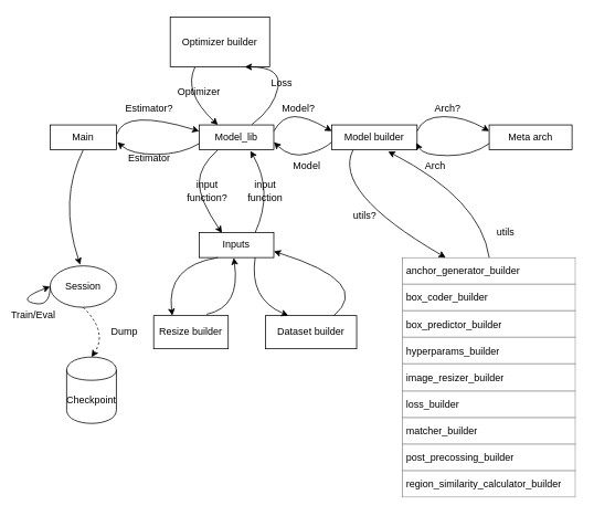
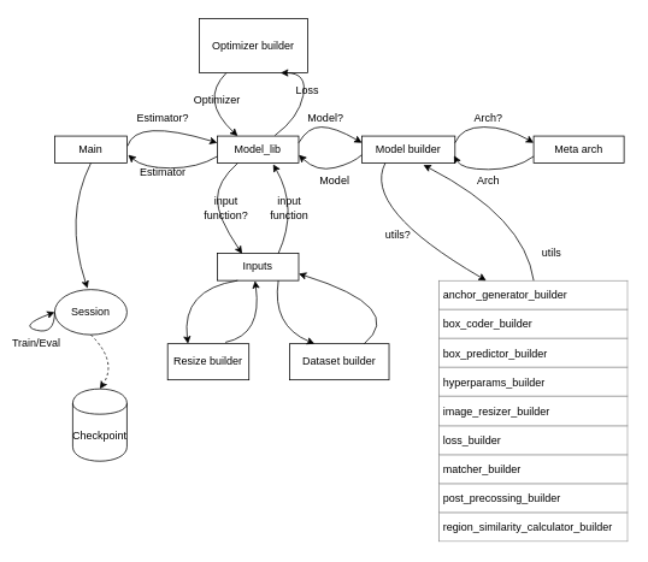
- <mxCell id="6" value="Optimizer builder" style="rounded=0;whiteSpace=wrap;html=1;" parent="1" vertex="1"><mxGeometry x="205" y="20" width="120" height="60" as="geometry" /></mxCell>
+ <mxCell id="6" value="Optimizer builder" style="rounded=0;whiteSpace=wrap;html=1;" parent="1" vertex="1"><mxGeometry x="220" y="20" width="120" height="60" as="geometry" /></mxCell>
- <mxCell id="16" value="Arch&lt;br&gt;" style="text;html=1;strokeColor=none;fillColor=none;align=center;verticalAlign=middle;whiteSpace=wrap;rounded=0;" parent="1" vertex="1"><mxGeometry x="505" y="190" width="40" height="20" as="geometry" /></mxCell>
+ <mxCell id="16" value="Arch&lt;br&gt;" style="text;html=1;strokeColor=none;fillColor=none;align=center;verticalAlign=middle;whiteSpace=wrap;rounded=0;" parent="1" vertex="1"><mxGeometry x="520" y="190" width="40" height="20" as="geometry" /></mxCell>
- <mxCell id="29" value="Dump&lt;br&gt;" style="text;html=1;strokeColor=none;fillColor=none;align=center;verticalAlign=middle;whiteSpace=wrap;rounded=0;" parent="1" vertex="1"><mxGeometry x="130" y="390" width="40" height="20" as="geometry" /></mxCell>
